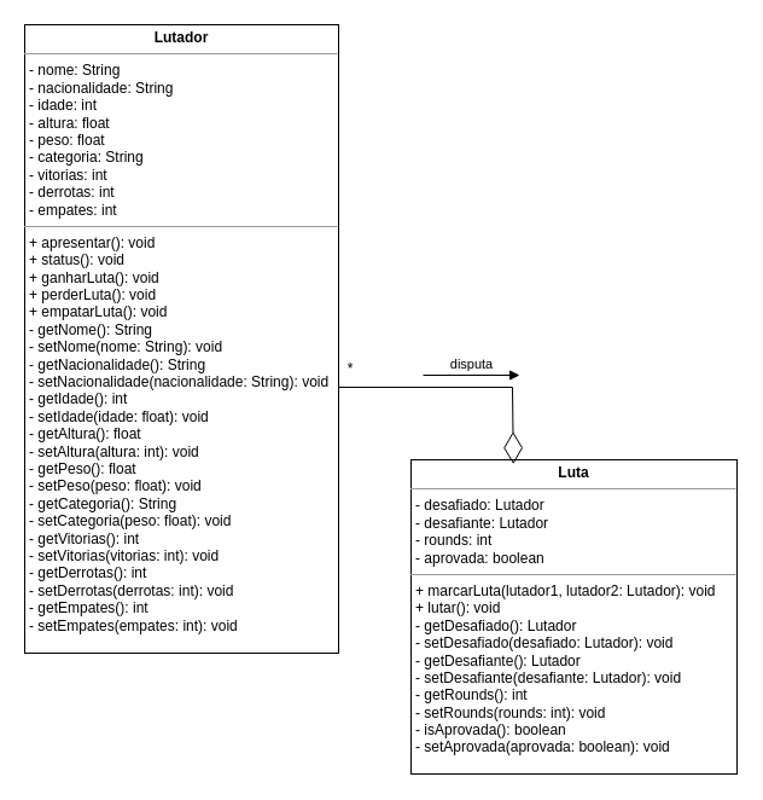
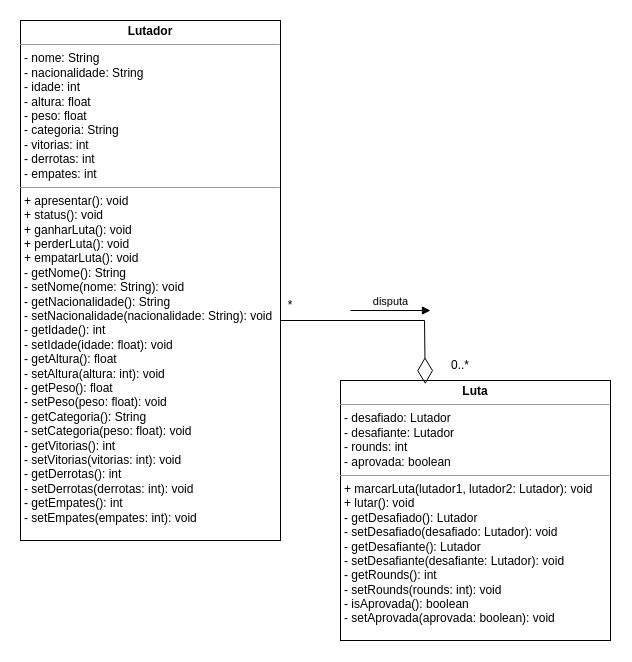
+ <mxCell id="6" value="0..*" style="text;html=1;strokeColor=none;fillColor=none;align=center;verticalAlign=middle;whiteSpace=wrap;rounded=0;" vertex="1" parent="1"><mxGeometry x="430" y="350" width="60" height="30" as="geometry" /></mxCell>
